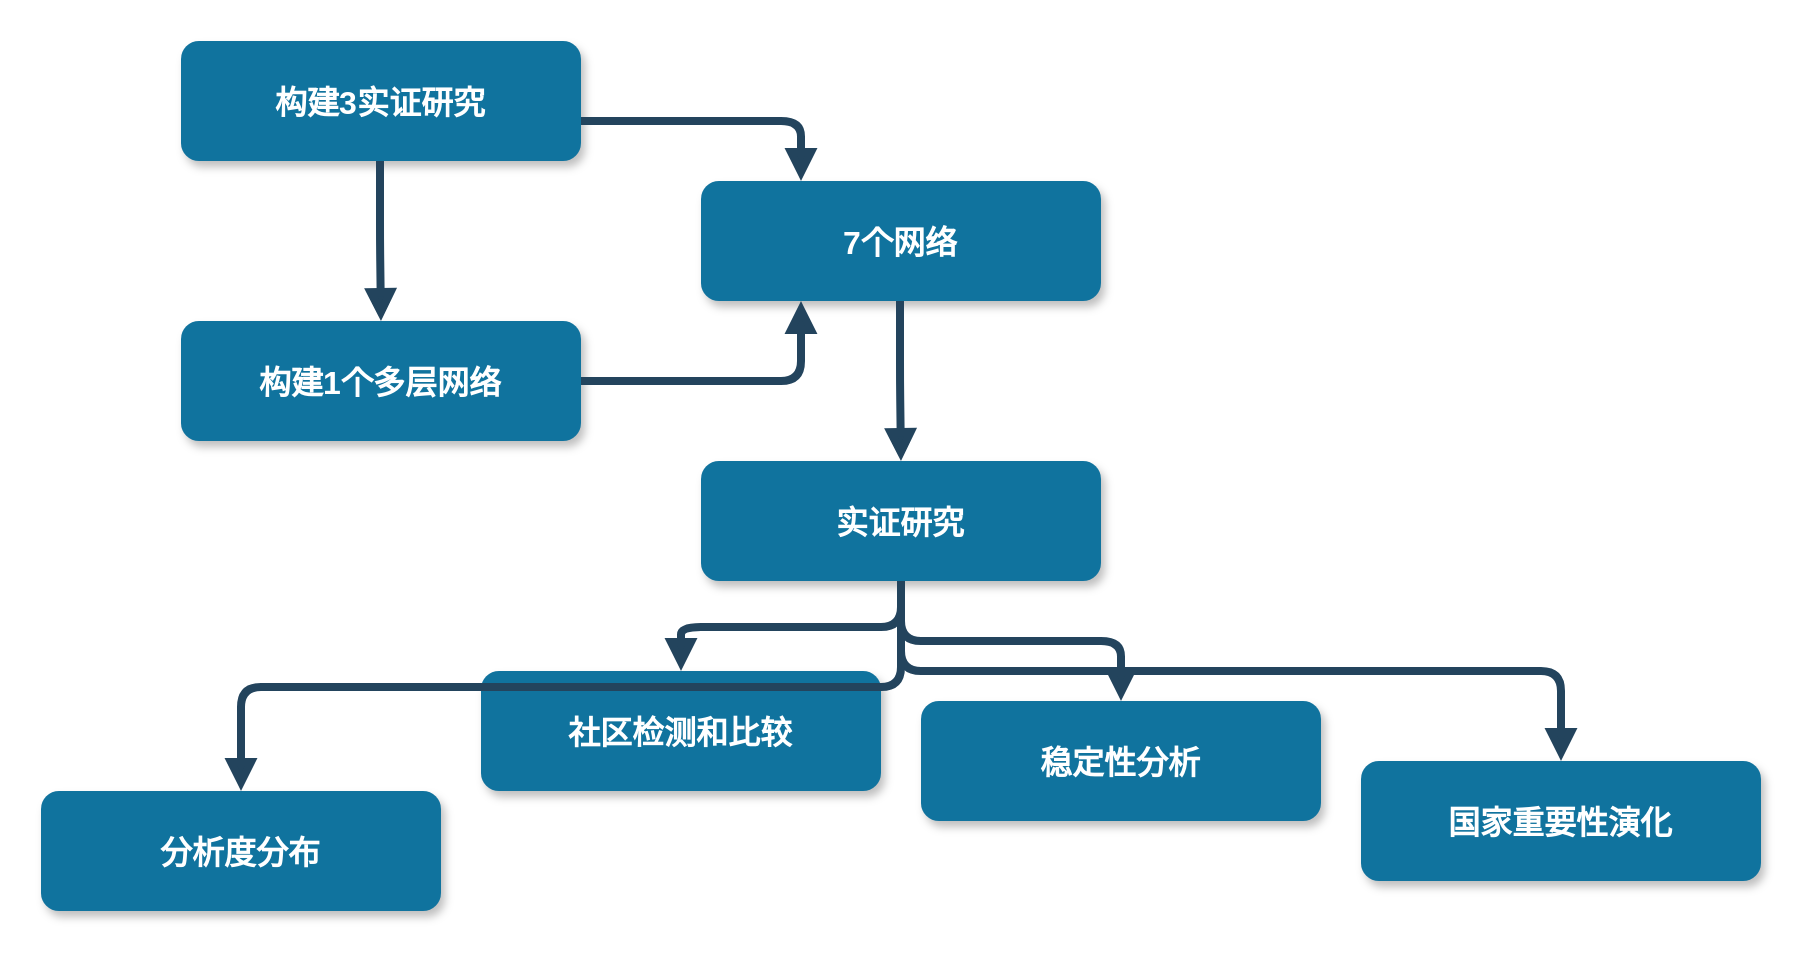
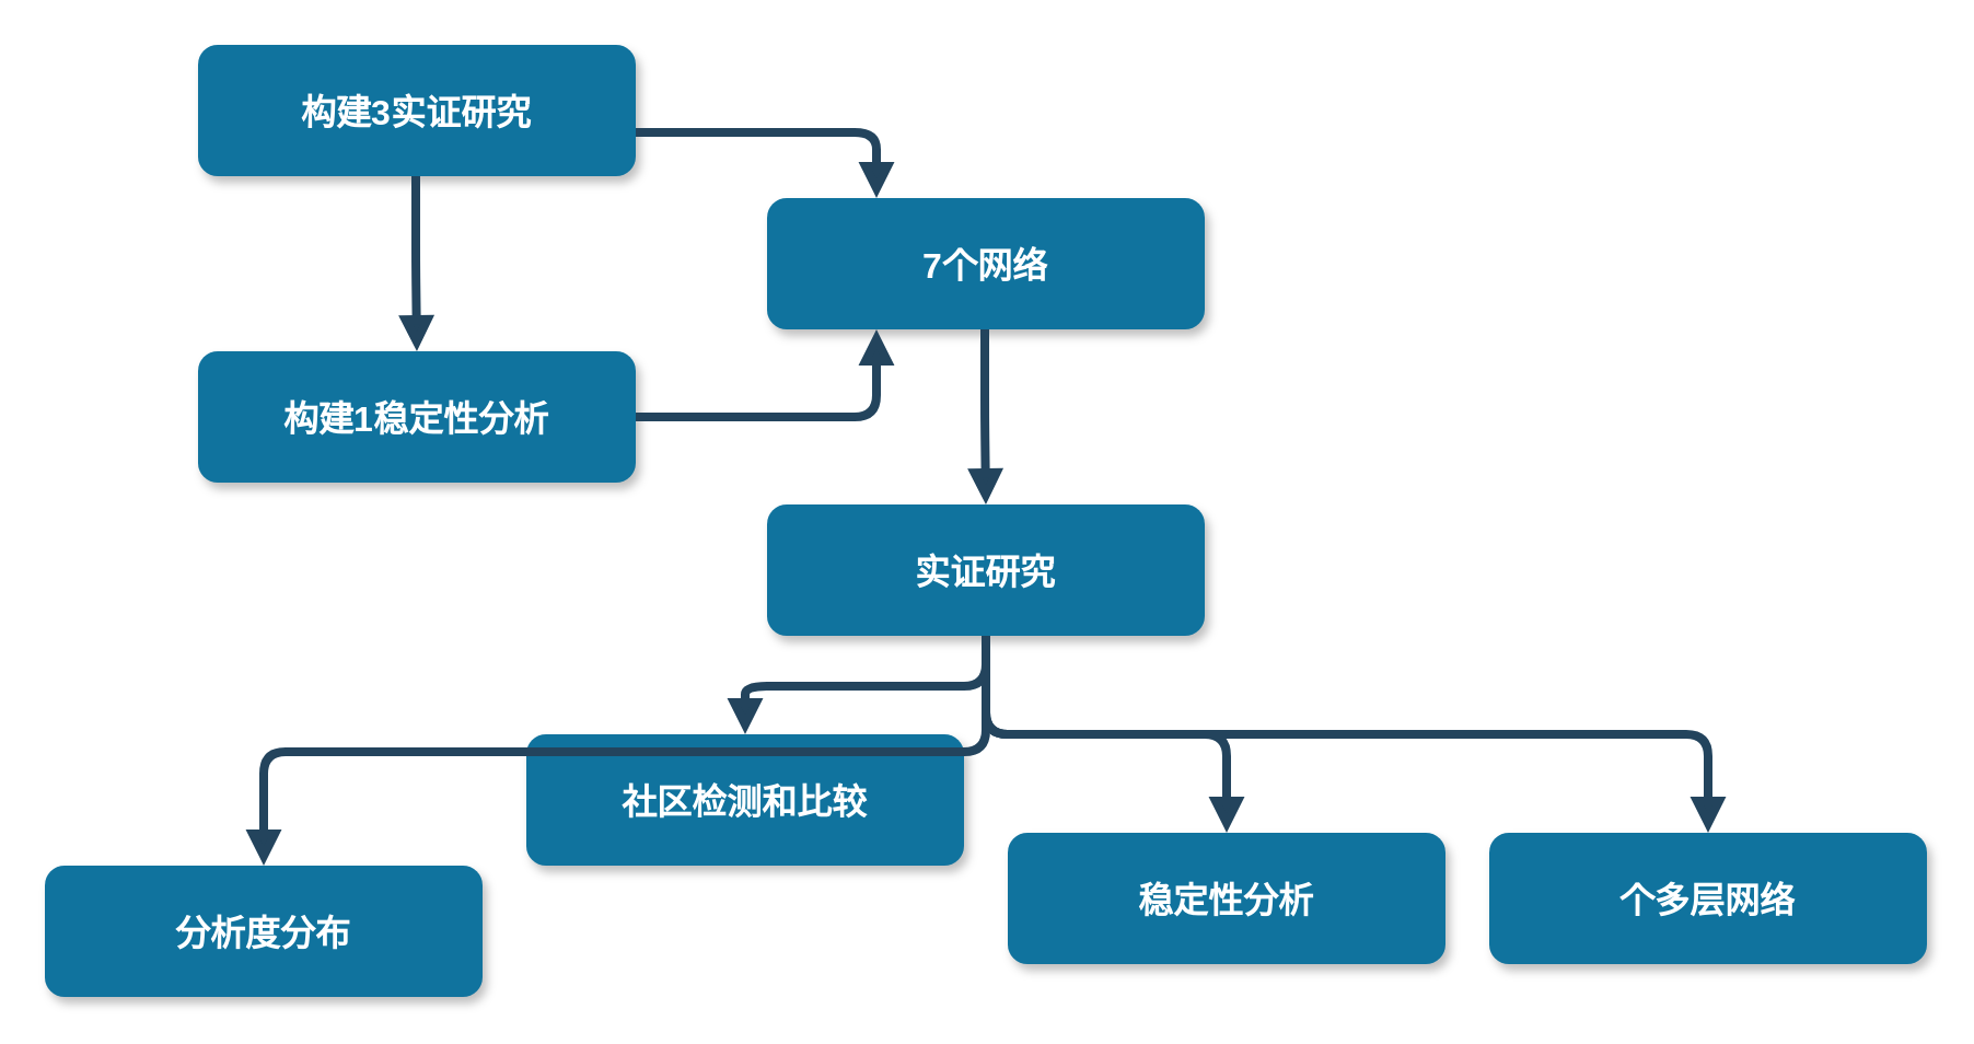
- <mxCell id="2" value="构建1个多层网络" style="rounded=1;fillColor=#10739E;strokeColor=none;shadow=1;gradientColor=none;fontStyle=1;fontColor=#FFFFFF;fontSize=16;" parent="1" vertex="1"><mxGeometry x="90" y="160" width="200" height="60" as="geometry" /></mxCell>
+ <mxCell id="2" value="构建1稳定性分析" style="rounded=1;fillColor=#10739E;strokeColor=none;shadow=1;gradientColor=none;fontStyle=1;fontColor=#FFFFFF;fontSize=16;" parent="1" vertex="1"><mxGeometry x="90" y="160" width="200" height="60" as="geometry" /></mxCell>
- <mxCell id="13" value="稳定性分析" style="rounded=1;fillColor=#10739E;strokeColor=none;shadow=1;gradientColor=none;fontStyle=1;fontColor=#FFFFFF;fontSize=16;" vertex="1" parent="1"><mxGeometry x="460" y="350" width="200" height="60" as="geometry" /></mxCell>
+ <mxCell id="13" value="稳定性分析" style="rounded=1;fillColor=#10739E;strokeColor=none;shadow=1;gradientColor=none;fontStyle=1;fontColor=#FFFFFF;fontSize=16;" vertex="1" parent="1"><mxGeometry x="460" y="380" width="200" height="60" as="geometry" /></mxCell>
- <mxCell id="3" value="国家重要性演化" style="rounded=1;fillColor=#10739E;strokeColor=none;shadow=1;gradientColor=none;fontStyle=1;fontColor=#FFFFFF;fontSize=16;" parent="1" vertex="1"><mxGeometry x="680" y="380" width="200" height="60" as="geometry" /></mxCell>
+ <mxCell id="3" value="个多层网络" style="rounded=1;fillColor=#10739E;strokeColor=none;shadow=1;gradientColor=none;fontStyle=1;fontColor=#FFFFFF;fontSize=16;" parent="1" vertex="1"><mxGeometry x="680" y="380" width="200" height="60" as="geometry" /></mxCell>
